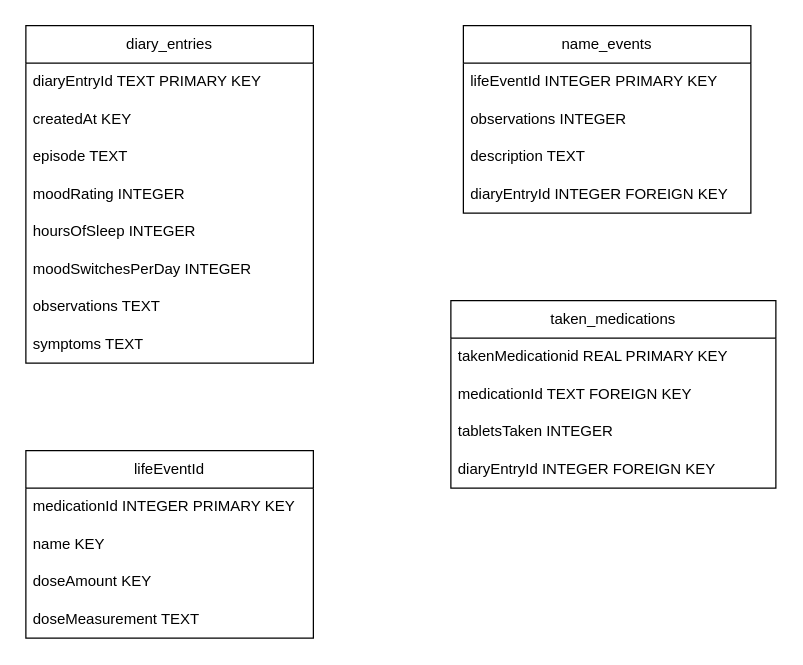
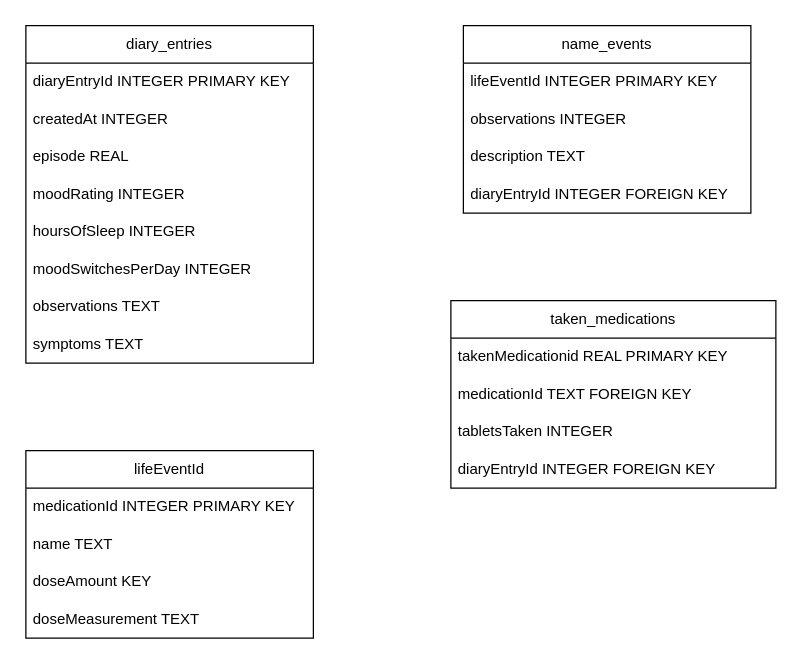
- <mxCell id="3" value="diaryEntryId TEXT PRIMARY KEY" style="text;strokeColor=none;fillColor=none;align=left;verticalAlign=middle;spacingLeft=4;spacingRight=4;overflow=hidden;points=[[0,0.5],[1,0.5]];portConstraint=eastwest;rotatable=0;whiteSpace=wrap;html=1;" parent="2" vertex="1"><mxGeometry y="30" width="230" height="30" as="geometry" /></mxCell>
+ <mxCell id="3" value="diaryEntryId INTEGER PRIMARY KEY" style="text;strokeColor=none;fillColor=none;align=left;verticalAlign=middle;spacingLeft=4;spacingRight=4;overflow=hidden;points=[[0,0.5],[1,0.5]];portConstraint=eastwest;rotatable=0;whiteSpace=wrap;html=1;" parent="2" vertex="1"><mxGeometry y="30" width="230" height="30" as="geometry" /></mxCell>
- <mxCell id="4" value="createdAt KEY" style="text;strokeColor=none;fillColor=none;align=left;verticalAlign=middle;spacingLeft=4;spacingRight=4;overflow=hidden;points=[[0,0.5],[1,0.5]];portConstraint=eastwest;rotatable=0;whiteSpace=wrap;html=1;" parent="2" vertex="1"><mxGeometry y="60" width="230" height="30" as="geometry" /></mxCell>
+ <mxCell id="4" value="createdAt INTEGER" style="text;strokeColor=none;fillColor=none;align=left;verticalAlign=middle;spacingLeft=4;spacingRight=4;overflow=hidden;points=[[0,0.5],[1,0.5]];portConstraint=eastwest;rotatable=0;whiteSpace=wrap;html=1;" parent="2" vertex="1"><mxGeometry y="60" width="230" height="30" as="geometry" /></mxCell>
- <mxCell id="5" value="episode TEXT" style="text;strokeColor=none;fillColor=none;align=left;verticalAlign=middle;spacingLeft=4;spacingRight=4;overflow=hidden;points=[[0,0.5],[1,0.5]];portConstraint=eastwest;rotatable=0;whiteSpace=wrap;html=1;" parent="2" vertex="1"><mxGeometry y="90" width="230" height="30" as="geometry" /></mxCell>
+ <mxCell id="5" value="episode REAL" style="text;strokeColor=none;fillColor=none;align=left;verticalAlign=middle;spacingLeft=4;spacingRight=4;overflow=hidden;points=[[0,0.5],[1,0.5]];portConstraint=eastwest;rotatable=0;whiteSpace=wrap;html=1;" parent="2" vertex="1"><mxGeometry y="90" width="230" height="30" as="geometry" /></mxCell>
- <mxCell id="23" value="name KEY" style="text;strokeColor=none;fillColor=none;align=left;verticalAlign=middle;spacingLeft=4;spacingRight=4;overflow=hidden;points=[[0,0.5],[1,0.5]];portConstraint=eastwest;rotatable=0;whiteSpace=wrap;html=1;" vertex="1" parent="21"><mxGeometry y="60" width="230" height="30" as="geometry" /></mxCell>
+ <mxCell id="23" value="name TEXT" style="text;strokeColor=none;fillColor=none;align=left;verticalAlign=middle;spacingLeft=4;spacingRight=4;overflow=hidden;points=[[0,0.5],[1,0.5]];portConstraint=eastwest;rotatable=0;whiteSpace=wrap;html=1;" vertex="1" parent="21"><mxGeometry y="60" width="230" height="30" as="geometry" /></mxCell>
